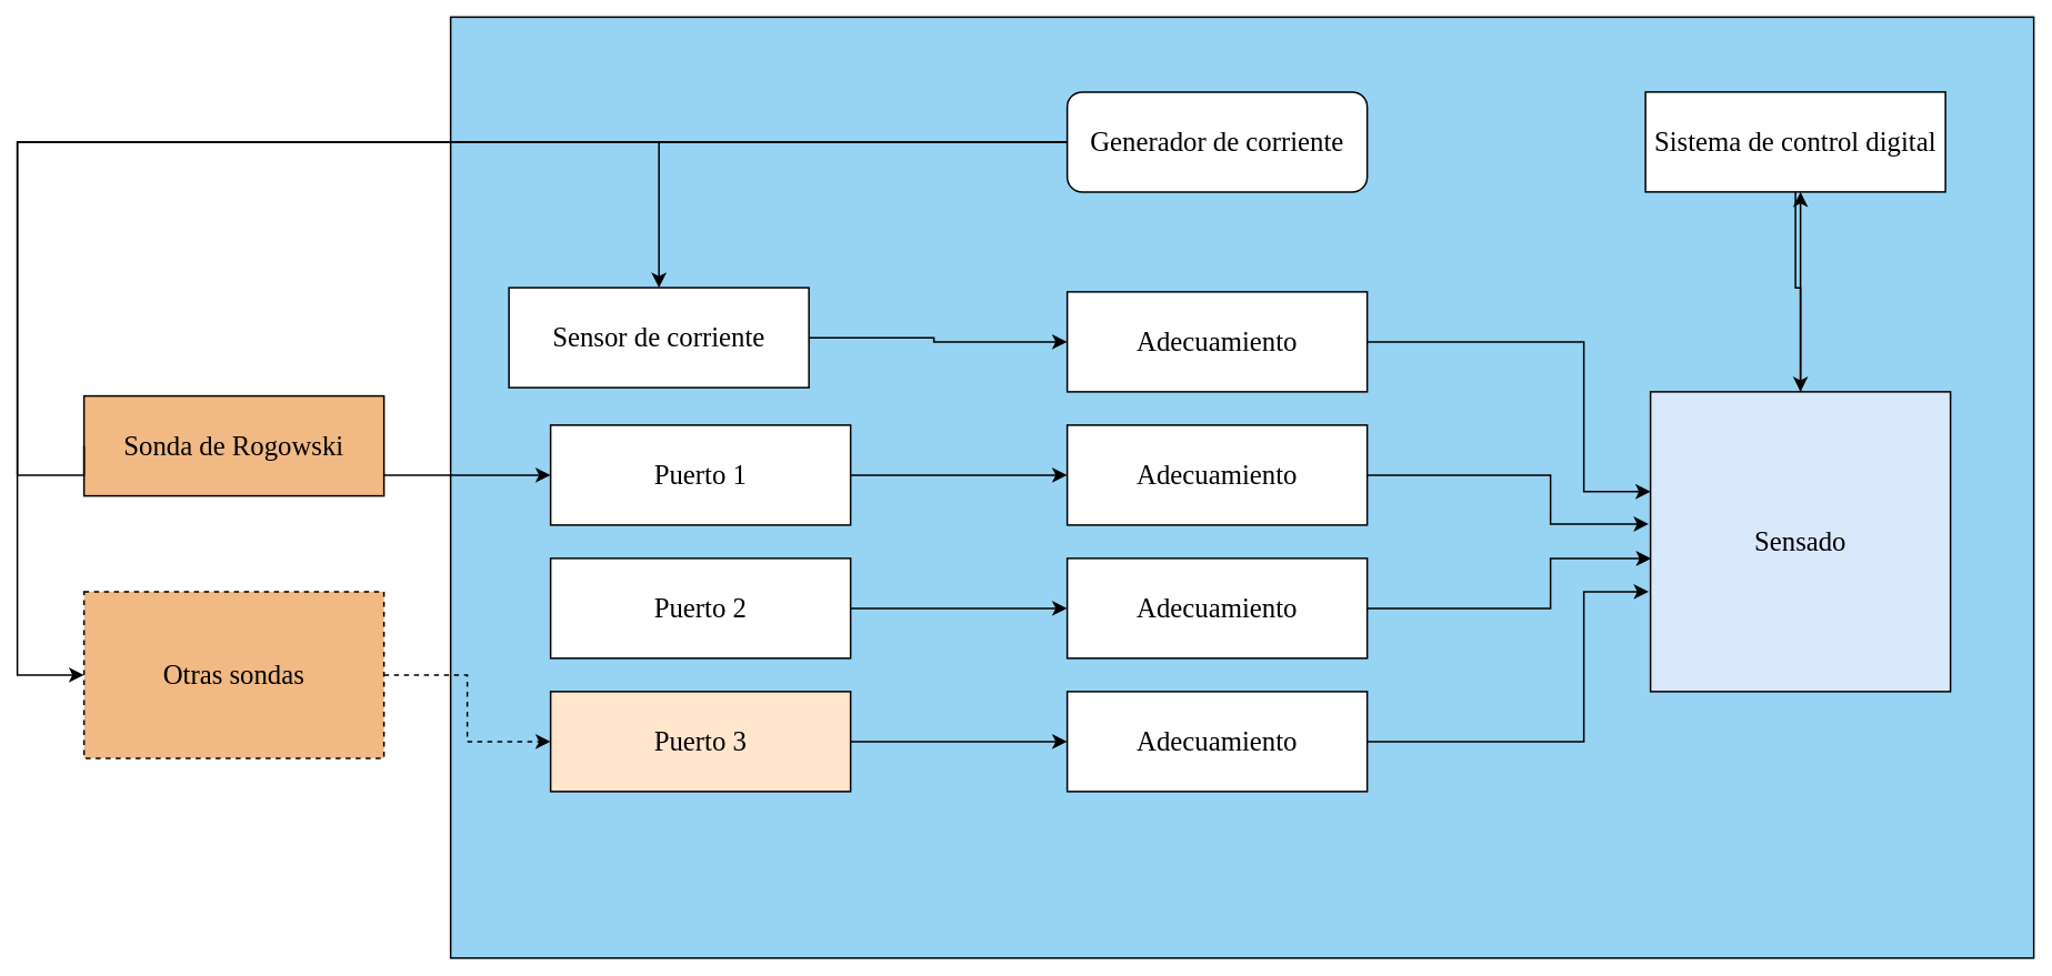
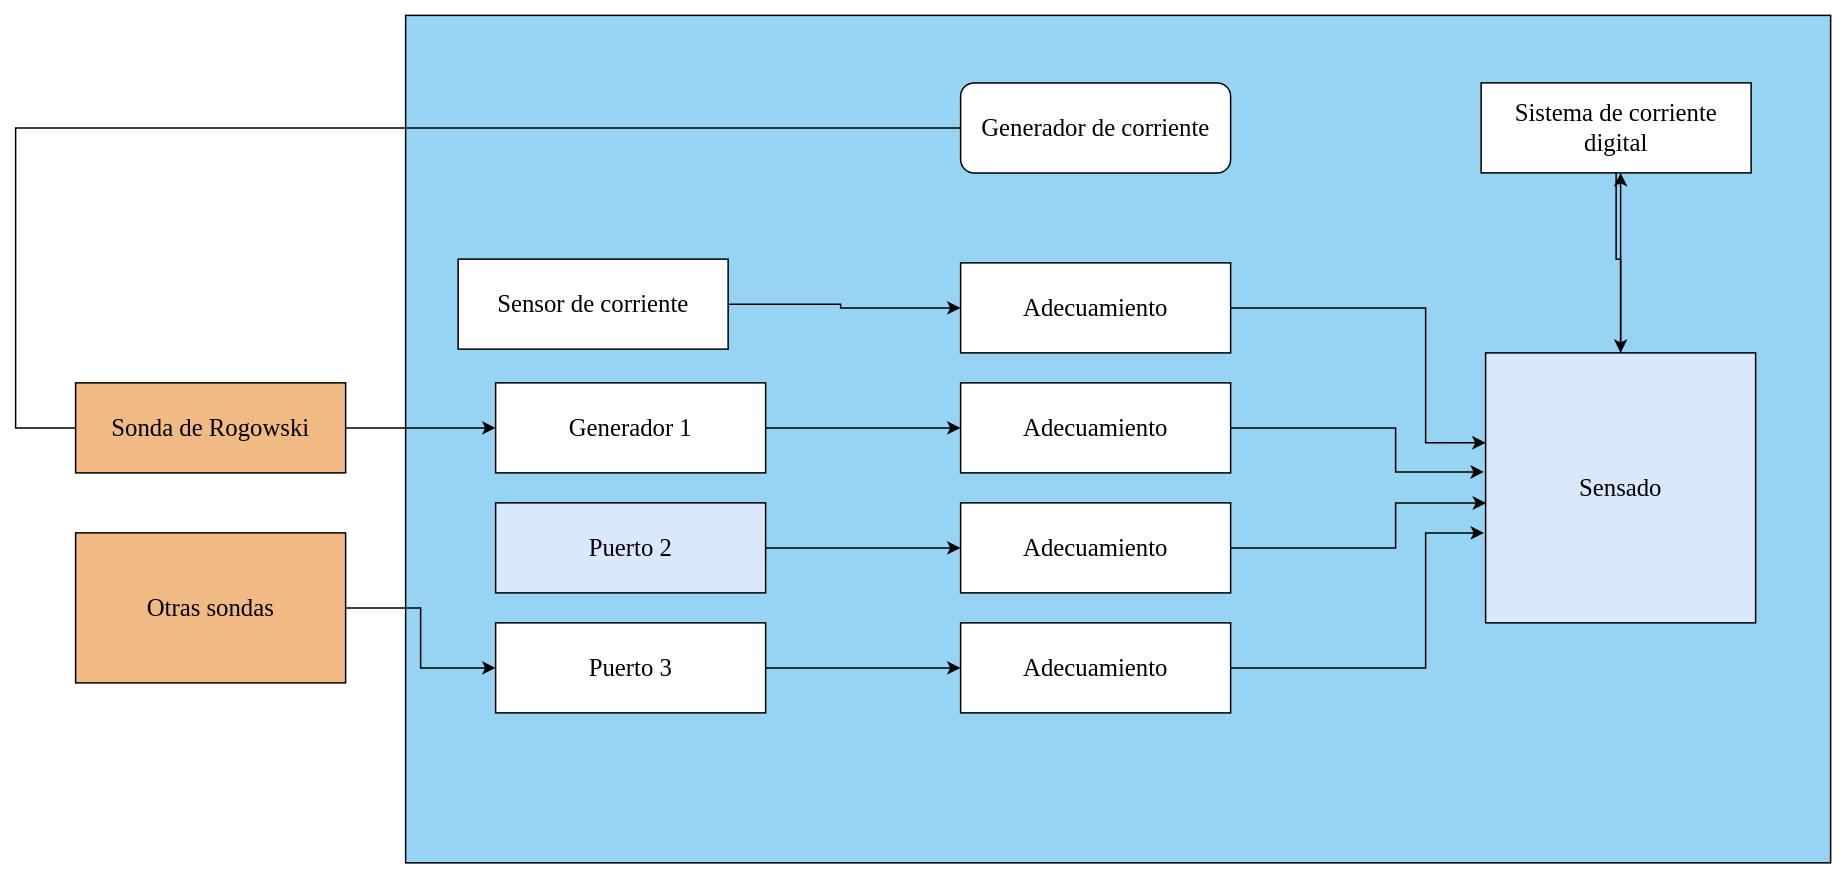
- <mxCell id="4" value="Sistema de control digital" style="whiteSpace=wrap;fontSize=33;glass=0;strokeWidth=2;shadow=0;fontStyle=0;html=1;fontFamily=CMU Serif;" parent="1" vertex="1"><mxGeometry x="1974" y="110" width="360" height="120" as="geometry" /></mxCell>
+ <mxCell id="4" value="Sistema de corriente digital" style="whiteSpace=wrap;fontSize=33;glass=0;strokeWidth=2;shadow=0;fontStyle=0;html=1;fontFamily=CMU Serif;" parent="1" vertex="1"><mxGeometry x="1974" y="110" width="360" height="120" as="geometry" /></mxCell>
- <mxCell id="25" style="edgeStyle=orthogonalEdgeStyle;rounded=0;orthogonalLoop=1;jettySize=auto;html=1;entryX=0.5;entryY=0;entryDx=0;entryDy=0;startSize=12;endSize=12;strokeWidth=2;" edge="1" parent="1" source="28" target="20"><mxGeometry relative="1" as="geometry" /></mxCell>
- <mxCell id="10" value="Sonda de Rogowski" style="whiteSpace=wrap;fontSize=33;glass=0;strokeWidth=2;shadow=0;fontStyle=0;html=1;fontFamily=CMU Serif;fillColor=#eda661c7;" parent="1" vertex="1"><mxGeometry x="100" y="475" width="360" height="120" as="geometry" /></mxCell>
+ <mxCell id="10" value="Sonda de Rogowski" style="whiteSpace=wrap;fontSize=33;glass=0;strokeWidth=2;shadow=0;fontStyle=0;html=1;fontFamily=CMU Serif;fillColor=#eda661c7;" parent="1" vertex="1"><mxGeometry x="100" y="510" width="360" height="120" as="geometry" /></mxCell>
- <mxCell id="21" value="Puerto 1" style="whiteSpace=wrap;fontSize=33;glass=0;strokeWidth=2;shadow=0;fontStyle=0;html=1;fontFamily=CMU Serif;" parent="1" vertex="1"><mxGeometry x="660" y="510" width="360" height="120" as="geometry" /></mxCell>
+ <mxCell id="21" value="Generador 1" style="whiteSpace=wrap;fontSize=33;glass=0;strokeWidth=2;shadow=0;fontStyle=0;html=1;fontFamily=CMU Serif;" parent="1" vertex="1"><mxGeometry x="660" y="510" width="360" height="120" as="geometry" /></mxCell>
- <mxCell id="26" style="edgeStyle=orthogonalEdgeStyle;rounded=0;orthogonalLoop=1;jettySize=auto;html=1;entryX=0;entryY=0.5;entryDx=0;entryDy=0;startSize=12;endSize=12;strokeWidth=2;" edge="1" parent="1" source="28" target="24"><mxGeometry relative="1" as="geometry"><Array as="points"><mxPoint x="20" y="170" /><mxPoint x="20" y="810" /></Array></mxGeometry></mxCell>
- <mxCell id="29" value="Puerto 2" style="whiteSpace=wrap;fontSize=33;glass=0;strokeWidth=2;shadow=0;fontStyle=0;html=1;fontFamily=CMU Serif;" vertex="1" parent="1"><mxGeometry x="660" y="670" width="360" height="120" as="geometry" /></mxCell>
+ <mxCell id="29" value="Puerto 2" style="whiteSpace=wrap;fontSize=33;glass=0;strokeWidth=2;shadow=0;fontStyle=0;html=1;fontFamily=CMU Serif;fillColor=#dae8fc;" vertex="1" parent="1"><mxGeometry x="660" y="670" width="360" height="120" as="geometry" /></mxCell>
- <mxCell id="24" value="Otras sondas" style="whiteSpace=wrap;fontSize=33;glass=0;strokeWidth=2;shadow=0;fontStyle=0;html=1;fontFamily=CMU Serif;fillColor=#eda661c7;dashed=1;" parent="1" vertex="1"><mxGeometry x="100" y="710" width="360" height="200" as="geometry" /></mxCell>
+ <mxCell id="24" value="Otras sondas" style="whiteSpace=wrap;fontSize=33;glass=0;strokeWidth=2;shadow=0;fontStyle=0;html=1;fontFamily=CMU Serif;fillColor=#eda661c7;" parent="1" vertex="1"><mxGeometry x="100" y="710" width="360" height="200" as="geometry" /></mxCell>
- <mxCell id="23" style="edgeStyle=orthogonalEdgeStyle;rounded=0;orthogonalLoop=1;jettySize=auto;html=1;entryX=0;entryY=0.5;entryDx=0;entryDy=0;strokeWidth=2;endSize=12;startSize=12;dashed=1;" edge="1" parent="1" source="24" target="30"><mxGeometry relative="1" as="geometry"><Array as="points"><mxPoint x="560" y="810" /><mxPoint x="560" y="890" /></Array></mxGeometry></mxCell>
+ <mxCell id="23" style="edgeStyle=orthogonalEdgeStyle;rounded=0;orthogonalLoop=1;jettySize=auto;html=1;entryX=0;entryY=0.5;entryDx=0;entryDy=0;strokeWidth=2;endSize=12;startSize=12;" edge="1" parent="1" source="24" target="30"><mxGeometry relative="1" as="geometry"><Array as="points"><mxPoint x="560" y="810" /><mxPoint x="560" y="890" /></Array></mxGeometry></mxCell>
- <mxCell id="30" value="Puerto 3" style="whiteSpace=wrap;fontSize=33;glass=0;strokeWidth=2;shadow=0;fontStyle=0;html=1;fontFamily=CMU Serif;fillColor=#ffe6cc;" vertex="1" parent="1"><mxGeometry x="660" y="830" width="360" height="120" as="geometry" /></mxCell>
+ <mxCell id="30" value="Puerto 3" style="whiteSpace=wrap;fontSize=33;glass=0;strokeWidth=2;shadow=0;fontStyle=0;html=1;fontFamily=CMU Serif;" vertex="1" parent="1"><mxGeometry x="660" y="830" width="360" height="120" as="geometry" /></mxCell>
